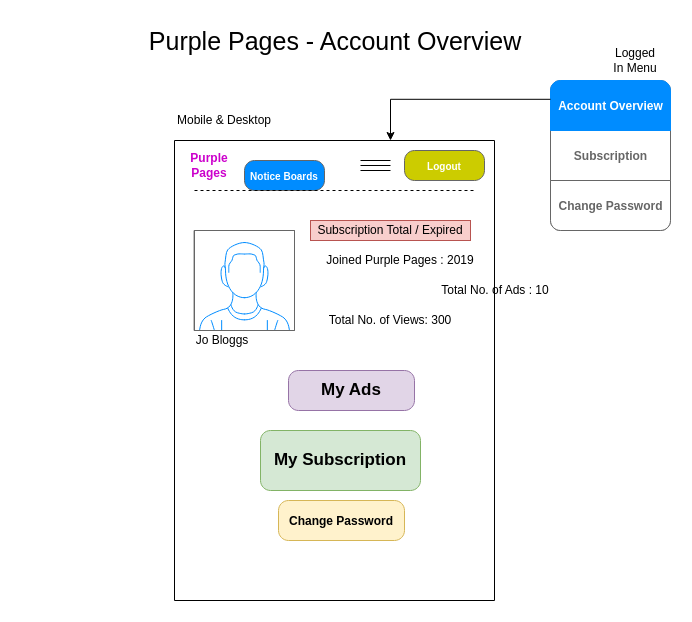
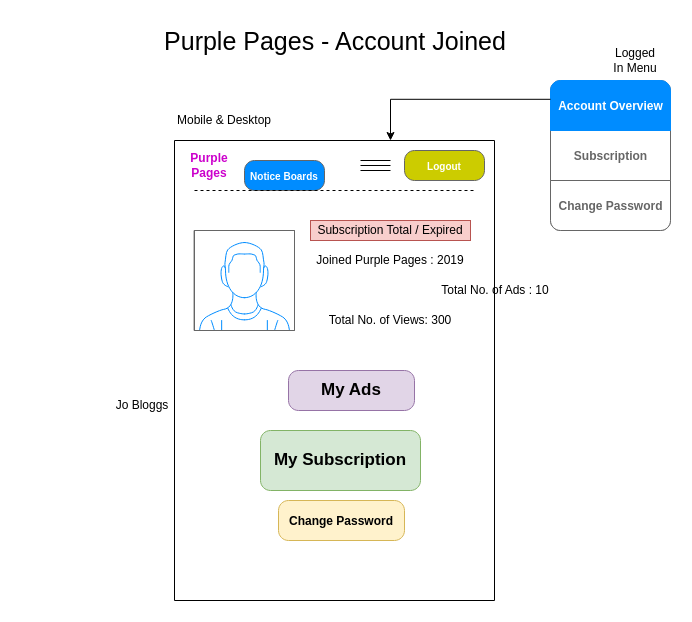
- <mxCell id="2" value="Purple Pages - Account Overview" style="text;html=1;strokeColor=none;fillColor=none;align=center;verticalAlign=middle;whiteSpace=wrap;rounded=0;fontSize=25;" parent="1" vertex="1"><mxGeometry x="20" y="20" width="630" height="40" as="geometry" /></mxCell>
+ <mxCell id="2" value="Purple Pages - Account Joined" style="text;html=1;strokeColor=none;fillColor=none;align=center;verticalAlign=middle;whiteSpace=wrap;rounded=0;fontSize=25;" parent="1" vertex="1"><mxGeometry x="20" y="20" width="630" height="40" as="geometry" /></mxCell>
- <mxCell id="22" value="Joined Purple Pages : 2019" style="text;html=1;strokeColor=none;fillColor=none;align=center;verticalAlign=middle;whiteSpace=wrap;rounded=0;" vertex="1" parent="1"><mxGeometry x="320" y="250" width="160" height="20" as="geometry" /></mxCell>
+ <mxCell id="22" value="Joined Purple Pages : 2019" style="text;html=1;strokeColor=none;fillColor=none;align=center;verticalAlign=middle;whiteSpace=wrap;rounded=0;" vertex="1" parent="1"><mxGeometry x="310" y="250" width="160" height="20" as="geometry" /></mxCell>
- <mxCell id="29" value="Jo Bloggs" style="text;html=1;strokeColor=none;fillColor=none;align=center;verticalAlign=middle;whiteSpace=wrap;rounded=0;" vertex="1" parent="1"><mxGeometry x="194" y="330" width="56" height="20" as="geometry" /></mxCell>
+ <mxCell id="29" value="Jo Bloggs" style="text;html=1;strokeColor=none;fillColor=none;align=center;verticalAlign=middle;whiteSpace=wrap;rounded=0;" vertex="1" parent="1"><mxGeometry x="114" y="395" width="56" height="20" as="geometry" /></mxCell>
